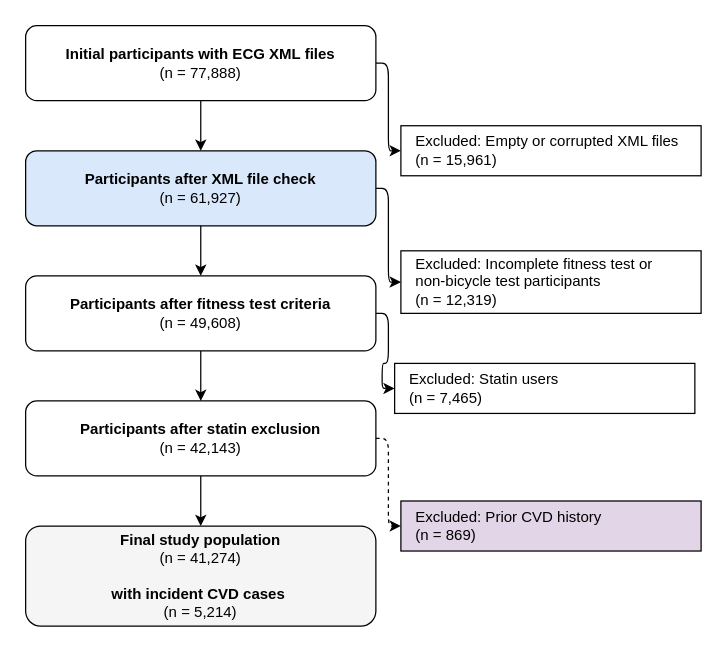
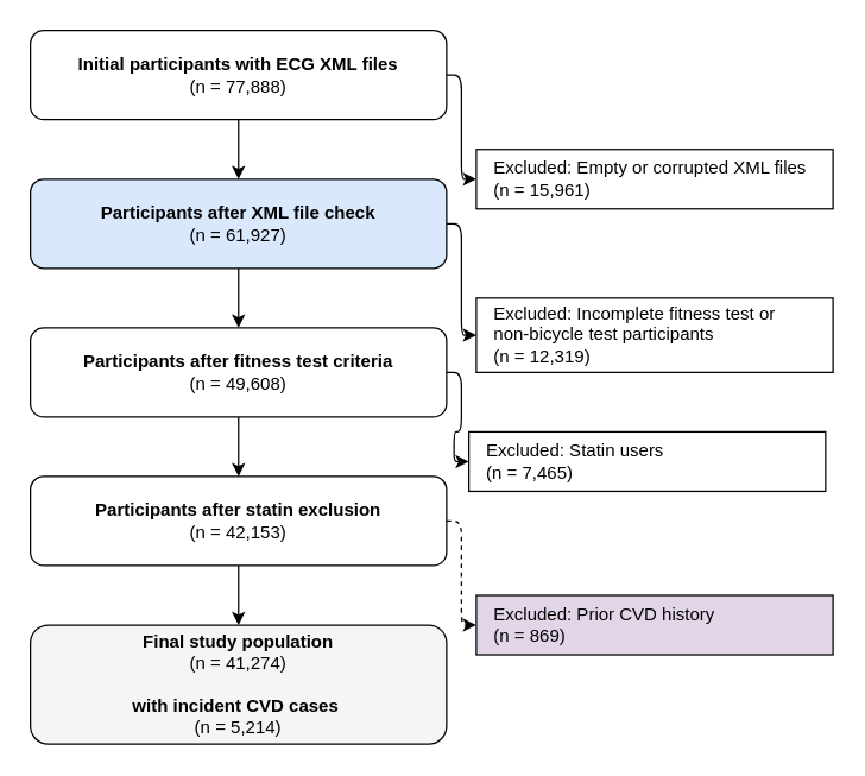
- <mxCell id="11" value="&lt;b&gt;Participants after statin exclusion&lt;/b&gt;&lt;br&gt;(n = 42,143)" style="rounded=1;whiteSpace=wrap;html=1;" parent="1" vertex="1"><mxGeometry x="20" y="320" width="280" height="60" as="geometry" /></mxCell>
+ <mxCell id="11" value="&lt;b&gt;Participants after statin exclusion&lt;/b&gt;&lt;br&gt;(n = 42,153)" style="rounded=1;whiteSpace=wrap;html=1;" parent="1" vertex="1"><mxGeometry x="20" y="320" width="280" height="60" as="geometry" /></mxCell>
